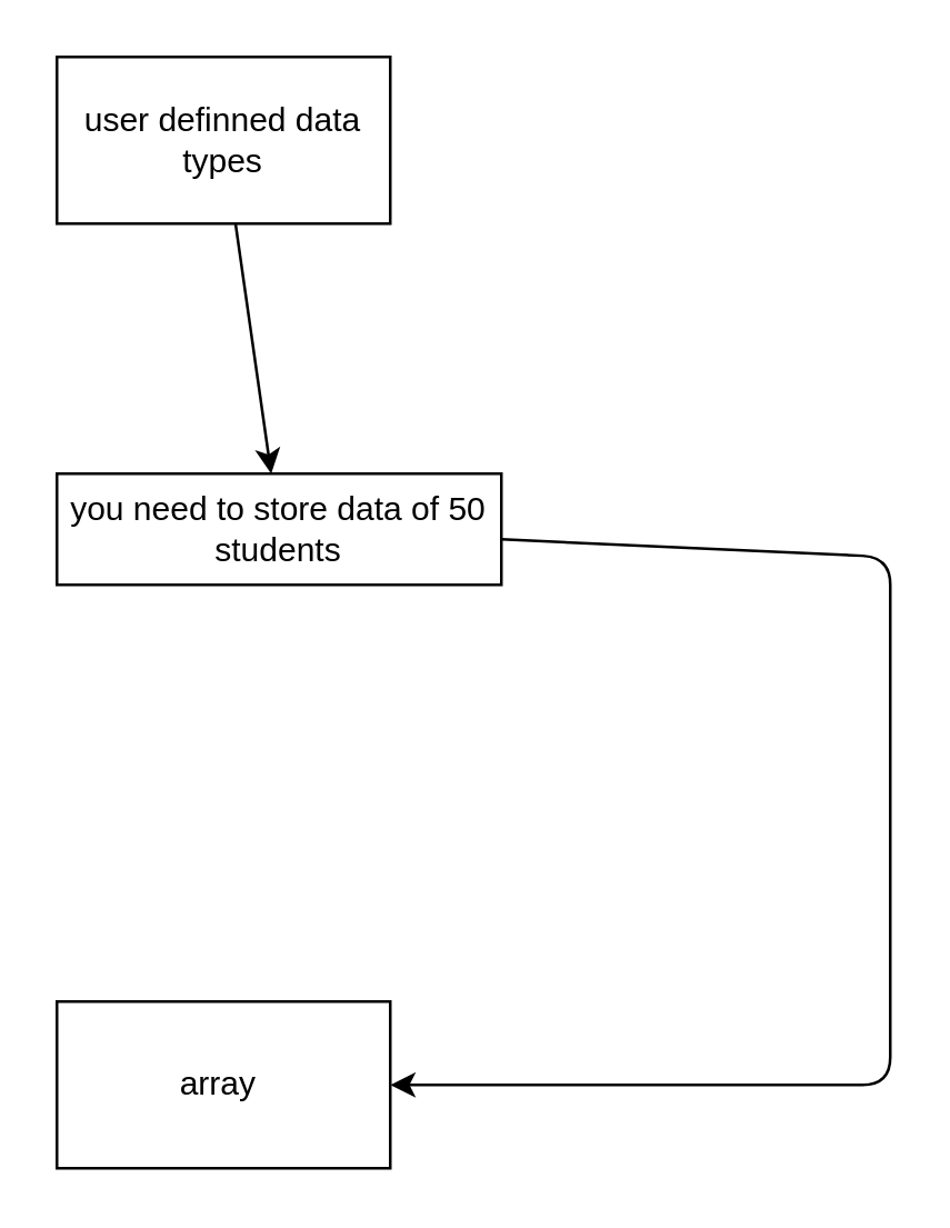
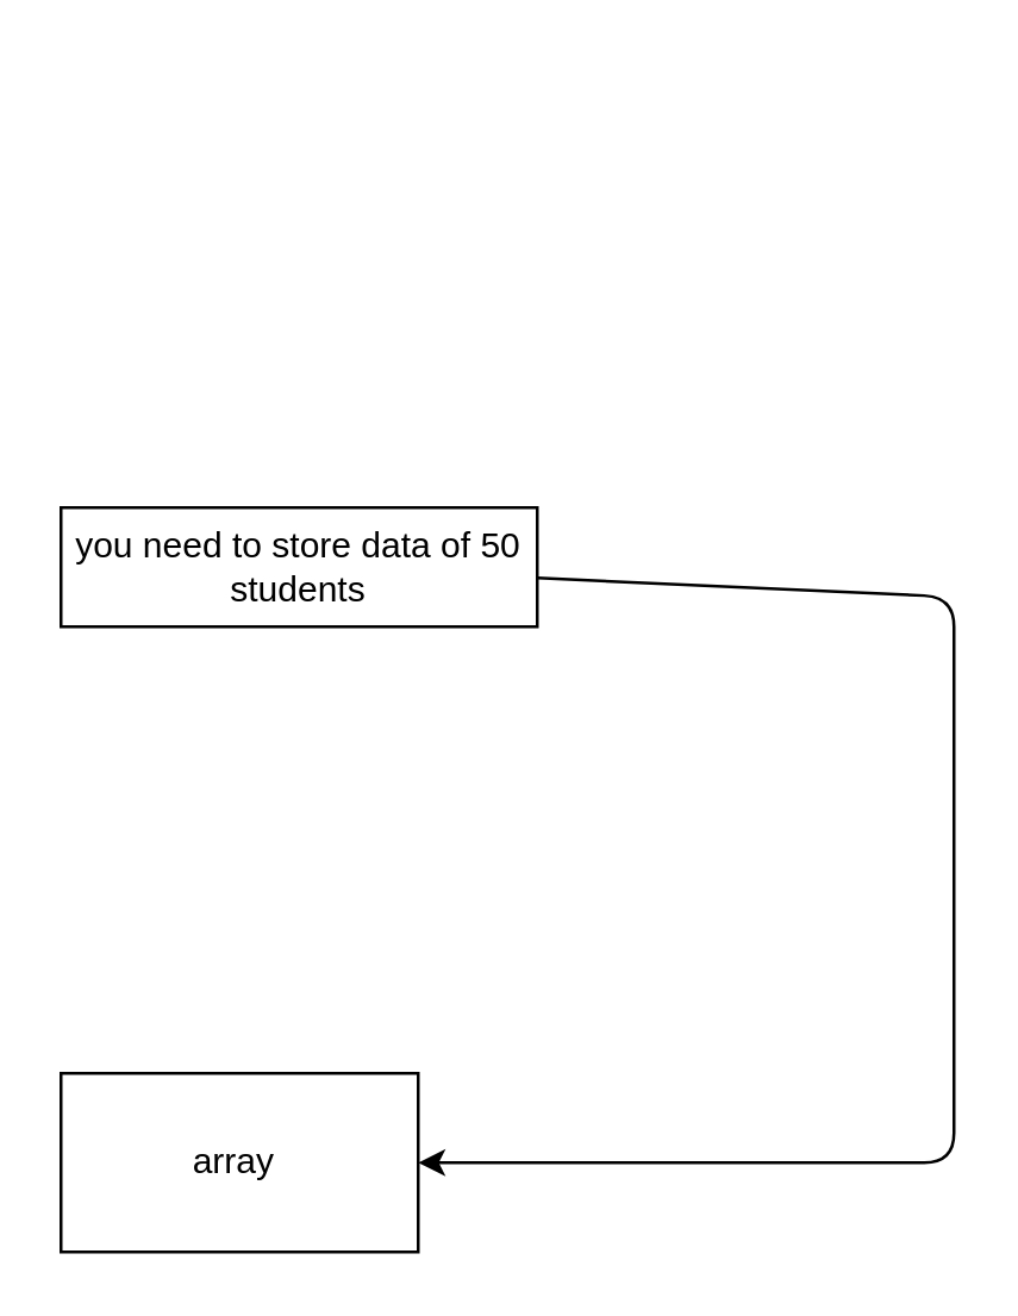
- <mxCell id="3" value="user definned data types" style="rounded=0;whiteSpace=wrap;html=1;" vertex="1" parent="1"><mxGeometry x="20" y="20" width="120" height="60" as="geometry" /></mxCell>
- <mxCell id="2" value="" style="edgeStyle=none;html=1;" edge="1" parent="1" source="3" target="5"><mxGeometry relative="1" as="geometry" /></mxCell>
